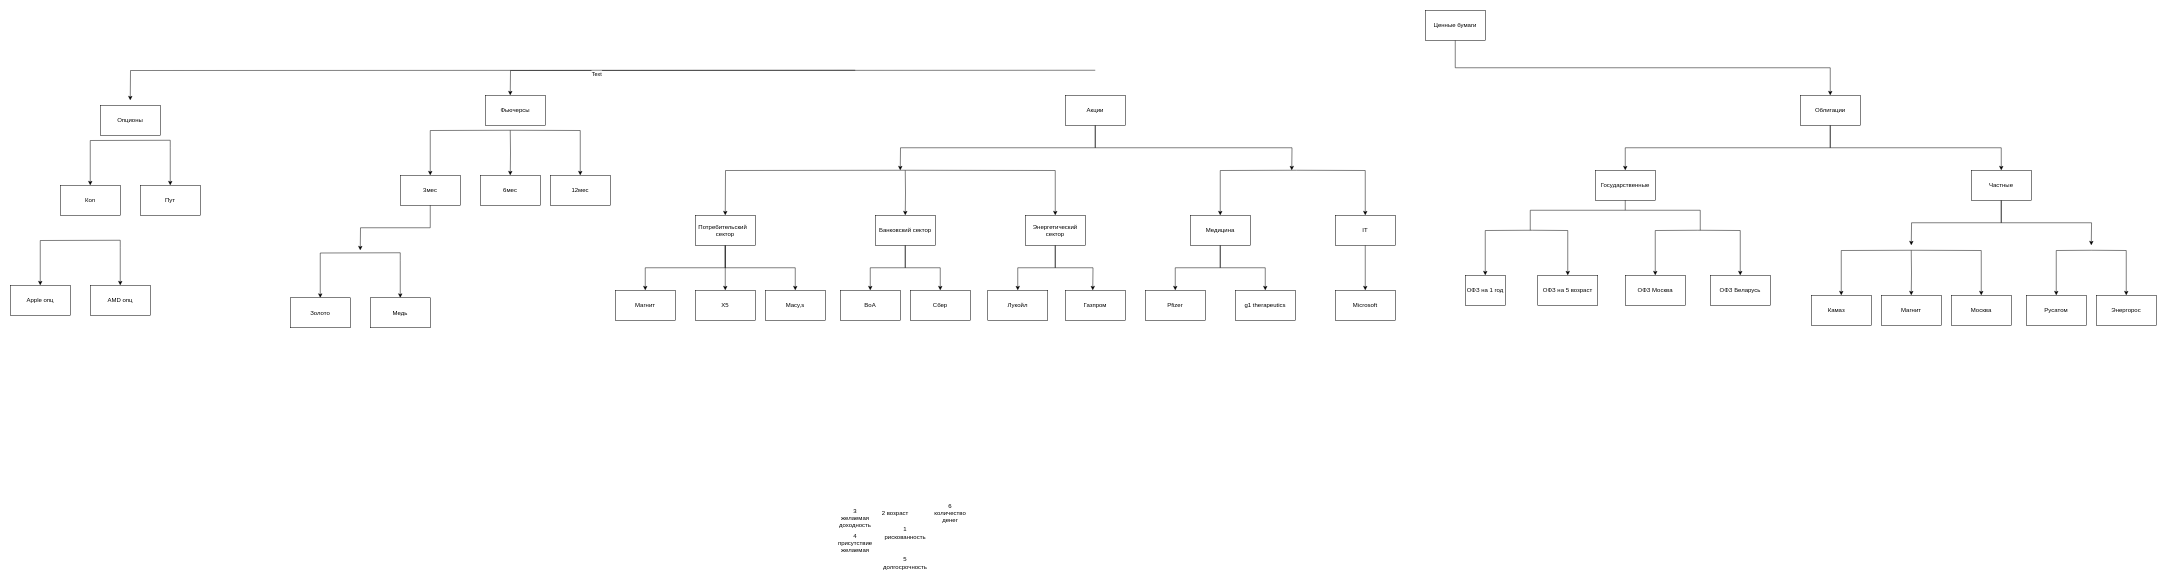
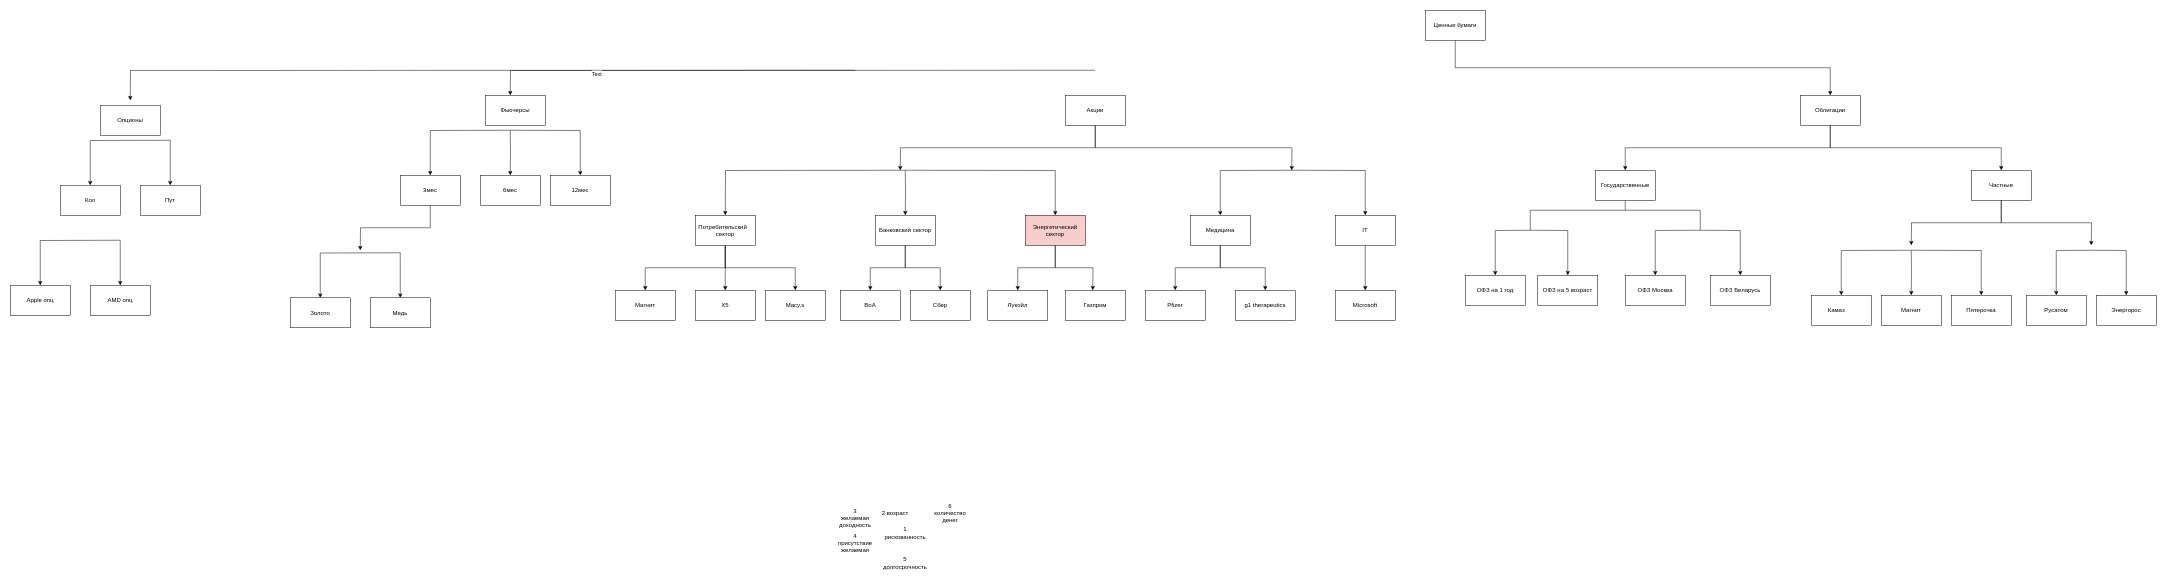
- <mxCell id="19" value="Энергетический сектор" style="rounded=0;whiteSpace=wrap;html=1;" parent="1" vertex="1"><mxGeometry x="2050" y="430" width="120" height="60" as="geometry" /></mxCell>
+ <mxCell id="19" value="Энергетический сектор" style="rounded=0;whiteSpace=wrap;html=1;fillColor=#f8cecc;" parent="1" vertex="1"><mxGeometry x="2050" y="430" width="120" height="60" as="geometry" /></mxCell>
- <mxCell id="43" value="ОФЗ на 1 год" style="rounded=0;whiteSpace=wrap;html=1;" parent="1" vertex="1"><mxGeometry x="2930" y="550" width="80" height="60" as="geometry" /></mxCell>
+ <mxCell id="43" value="ОФЗ на 1 год" style="rounded=0;whiteSpace=wrap;html=1;" parent="1" vertex="1"><mxGeometry x="2930" y="550" width="120" height="60" as="geometry" /></mxCell>
- <mxCell id="52" value="Москва" style="rounded=0;whiteSpace=wrap;html=1;" parent="1" vertex="1"><mxGeometry x="3902" y="590" width="120" height="60" as="geometry" /></mxCell>
+ <mxCell id="52" value="Пятерочка" style="rounded=0;whiteSpace=wrap;html=1;" parent="1" vertex="1"><mxGeometry x="3902" y="590" width="120" height="60" as="geometry" /></mxCell>
